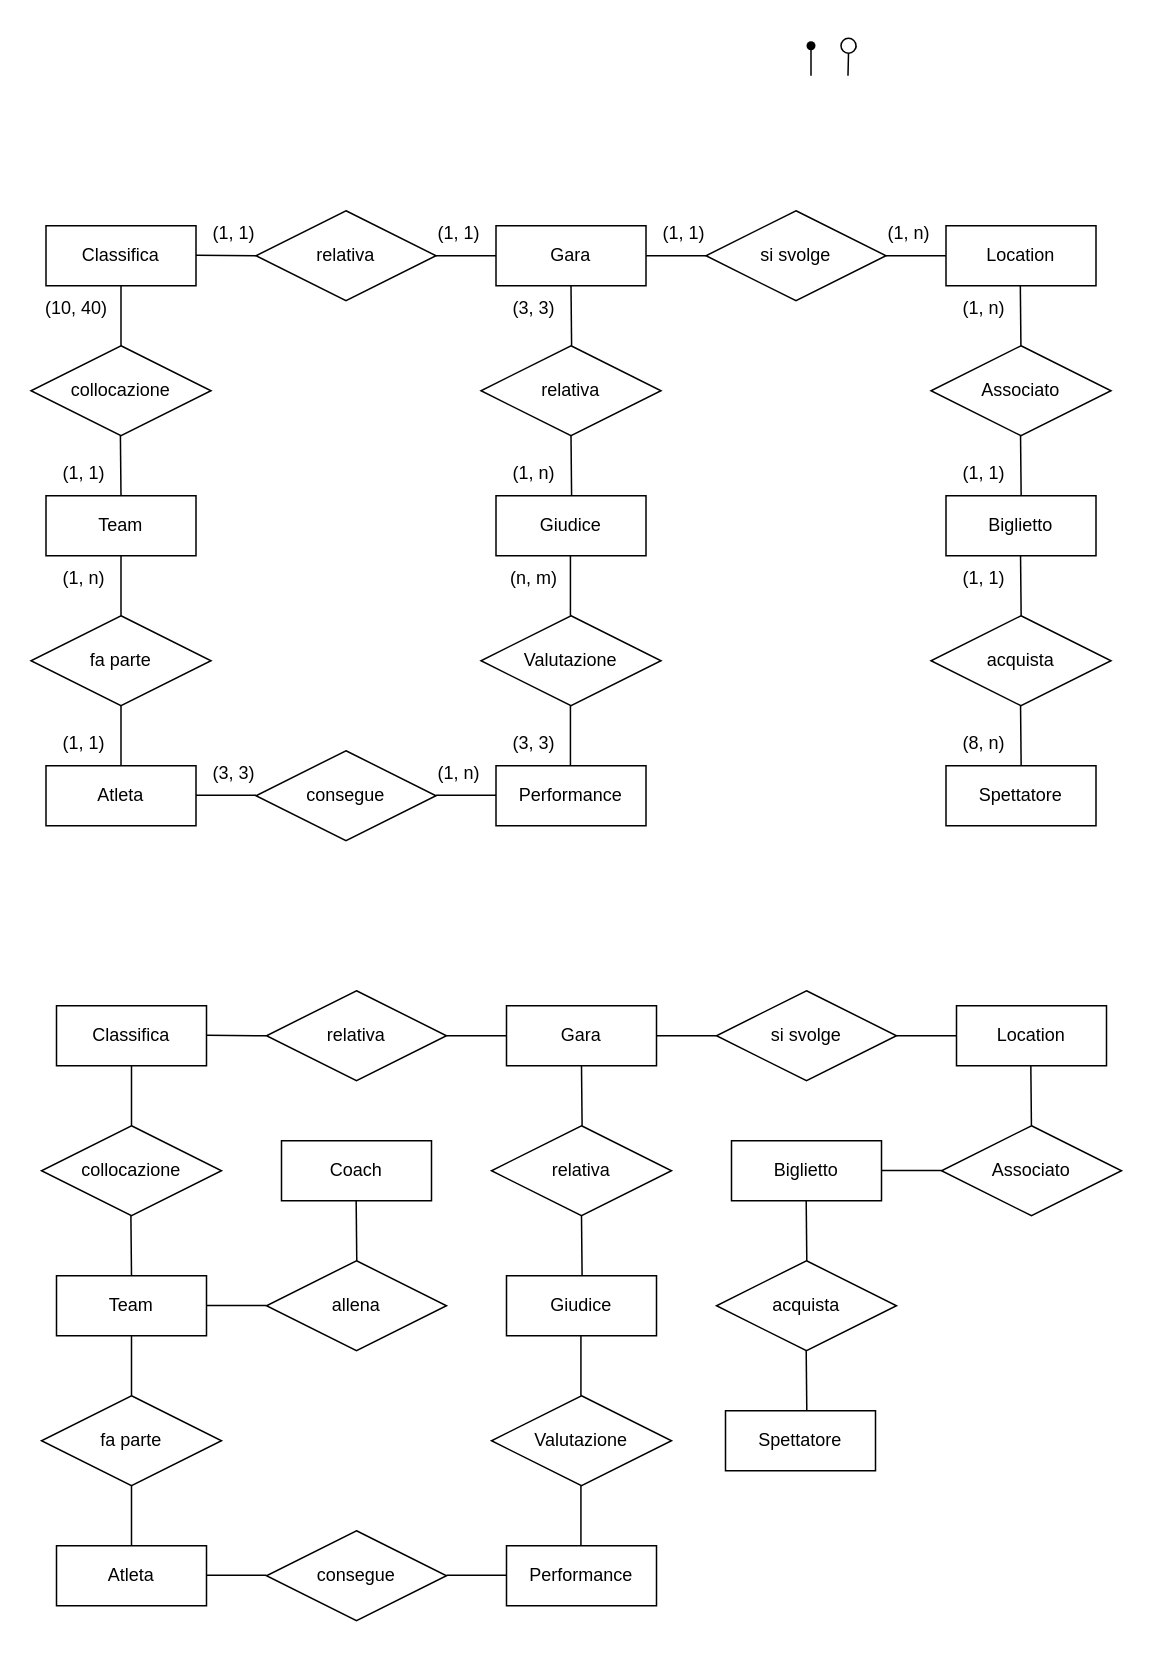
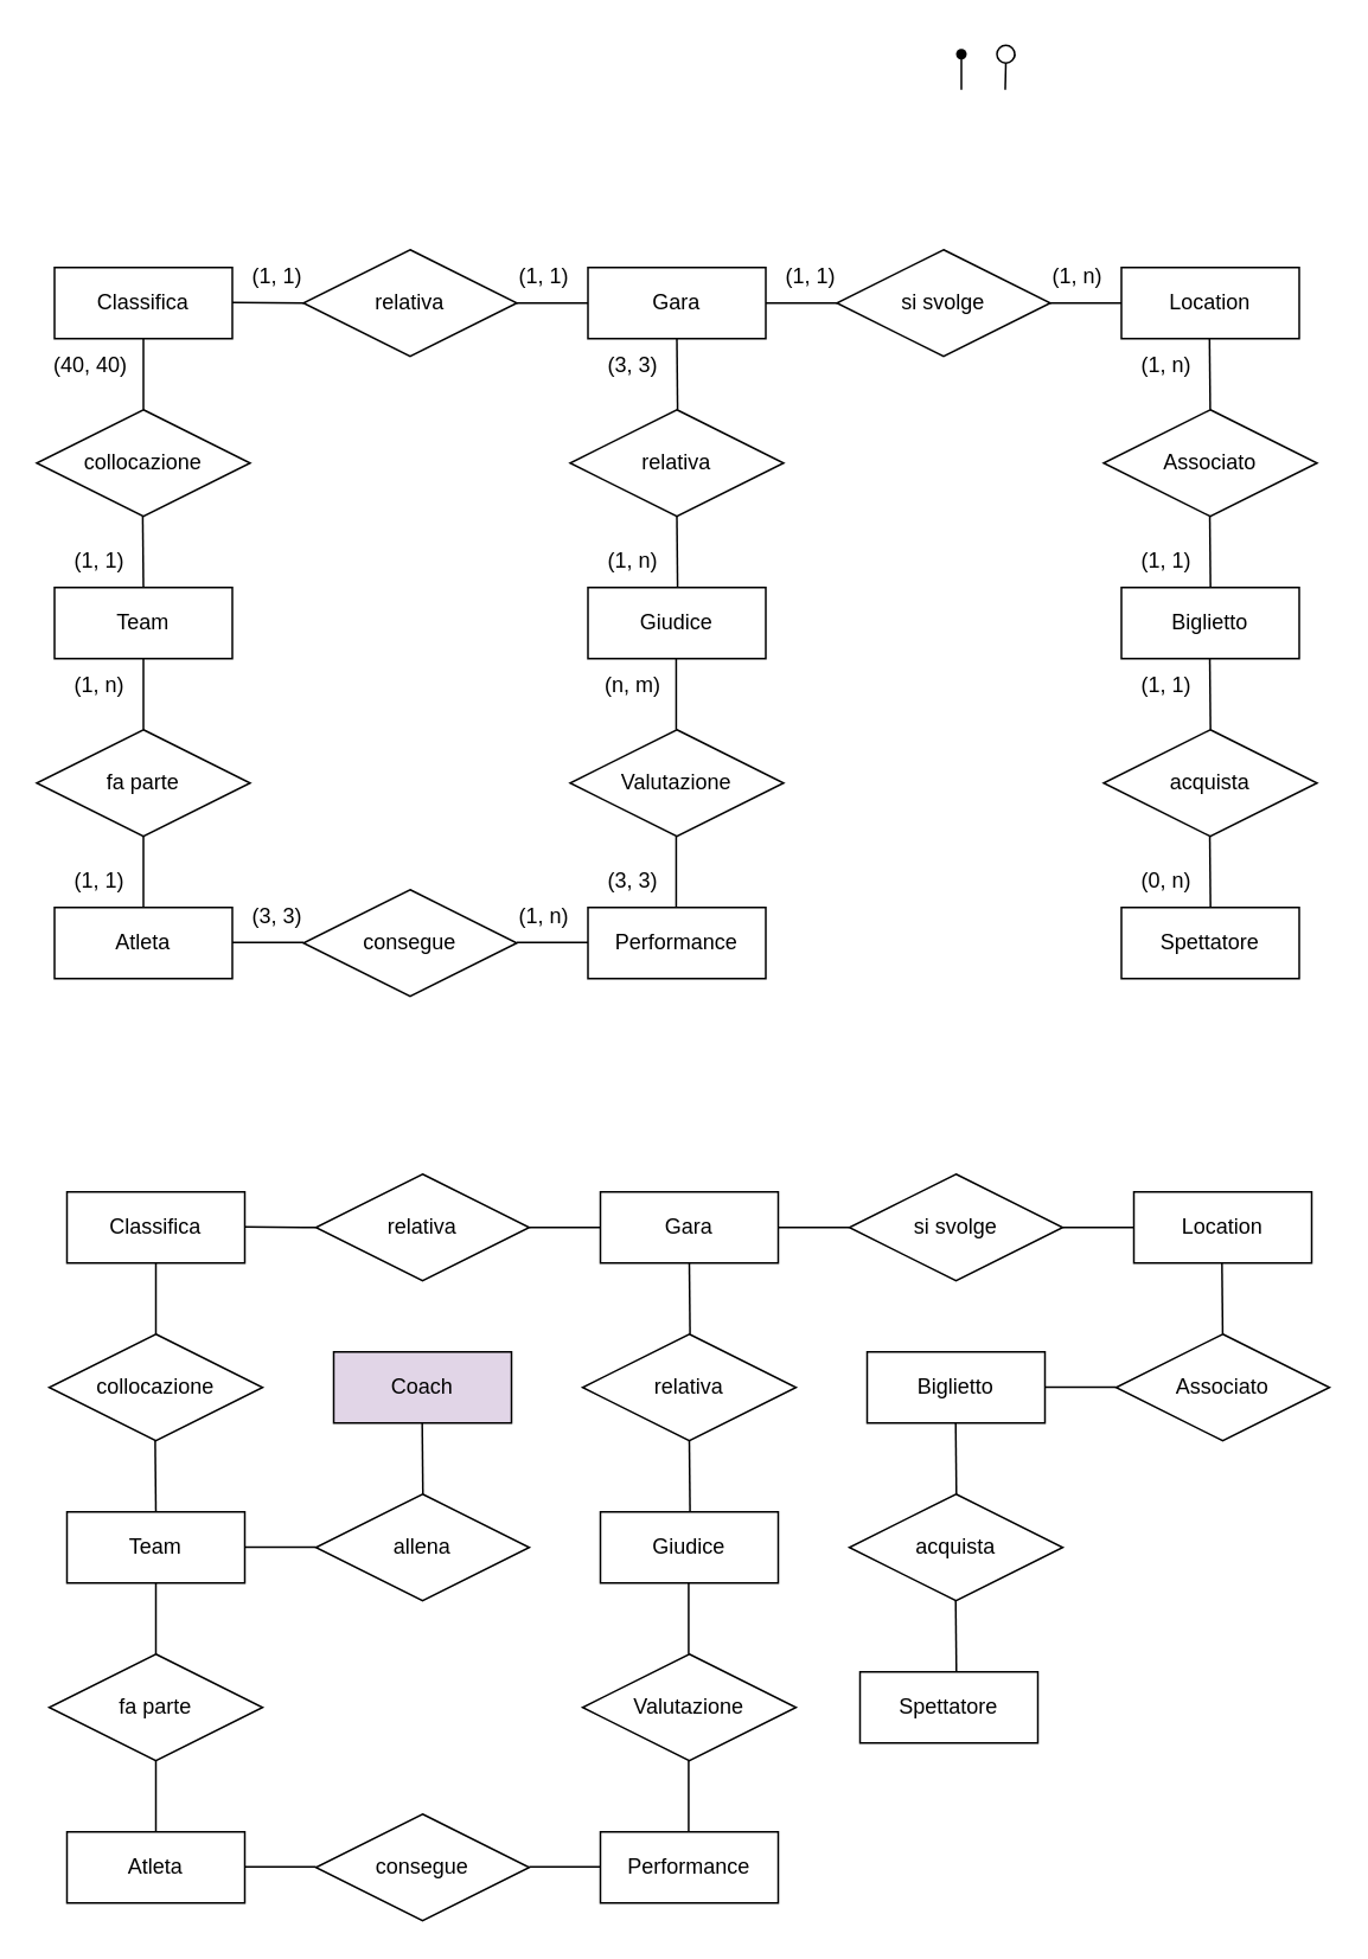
- <mxCell id="16" value="(10, 40)" style="text;html=1;align=center;verticalAlign=middle;resizable=0;points=[];autosize=1;strokeColor=none;fillColor=none;" parent="1" vertex="1"><mxGeometry x="20" y="190" width="60" height="30" as="geometry" /></mxCell>
+ <mxCell id="16" value="(40, 40)" style="text;html=1;align=center;verticalAlign=middle;resizable=0;points=[];autosize=1;strokeColor=none;fillColor=none;" parent="1" vertex="1"><mxGeometry x="20" y="190" width="60" height="30" as="geometry" /></mxCell>
- <mxCell id="62" value="(8, n)" style="text;html=1;align=center;verticalAlign=middle;resizable=0;points=[];autosize=1;strokeColor=none;fillColor=none;" parent="1" vertex="1"><mxGeometry x="630" y="480" width="50" height="30" as="geometry" /></mxCell>
+ <mxCell id="62" value="(0, n)" style="text;html=1;align=center;verticalAlign=middle;resizable=0;points=[];autosize=1;strokeColor=none;fillColor=none;" parent="1" vertex="1"><mxGeometry x="630" y="480" width="50" height="30" as="geometry" /></mxCell>
- <mxCell id="98" value="Coach" style="whiteSpace=wrap;html=1;align=center;rounded=0;labelBackgroundColor=none;" parent="1" vertex="1"><mxGeometry x="187" y="760" width="100" height="40" as="geometry" /></mxCell>
+ <mxCell id="98" value="Coach" style="whiteSpace=wrap;html=1;align=center;rounded=0;labelBackgroundColor=none;fillColor=#e1d5e7;" parent="1" vertex="1"><mxGeometry x="187" y="760" width="100" height="40" as="geometry" /></mxCell>
